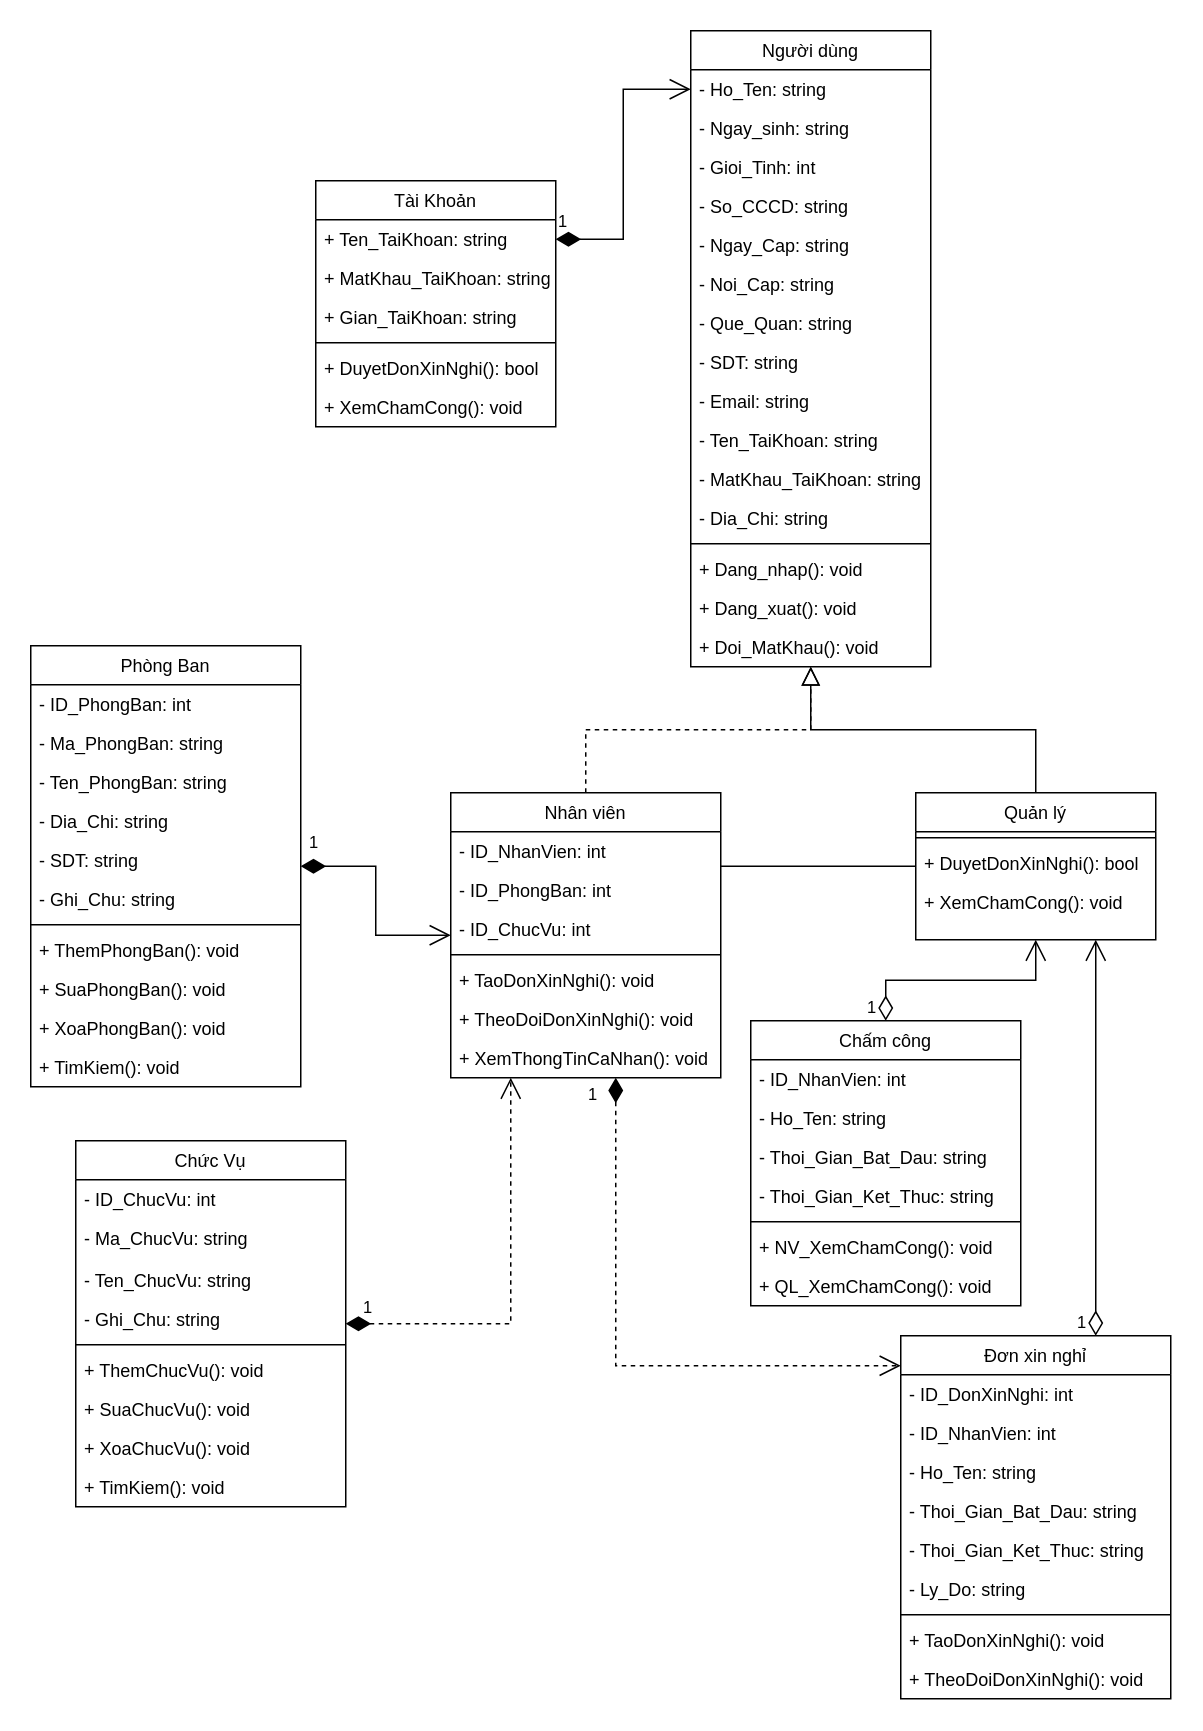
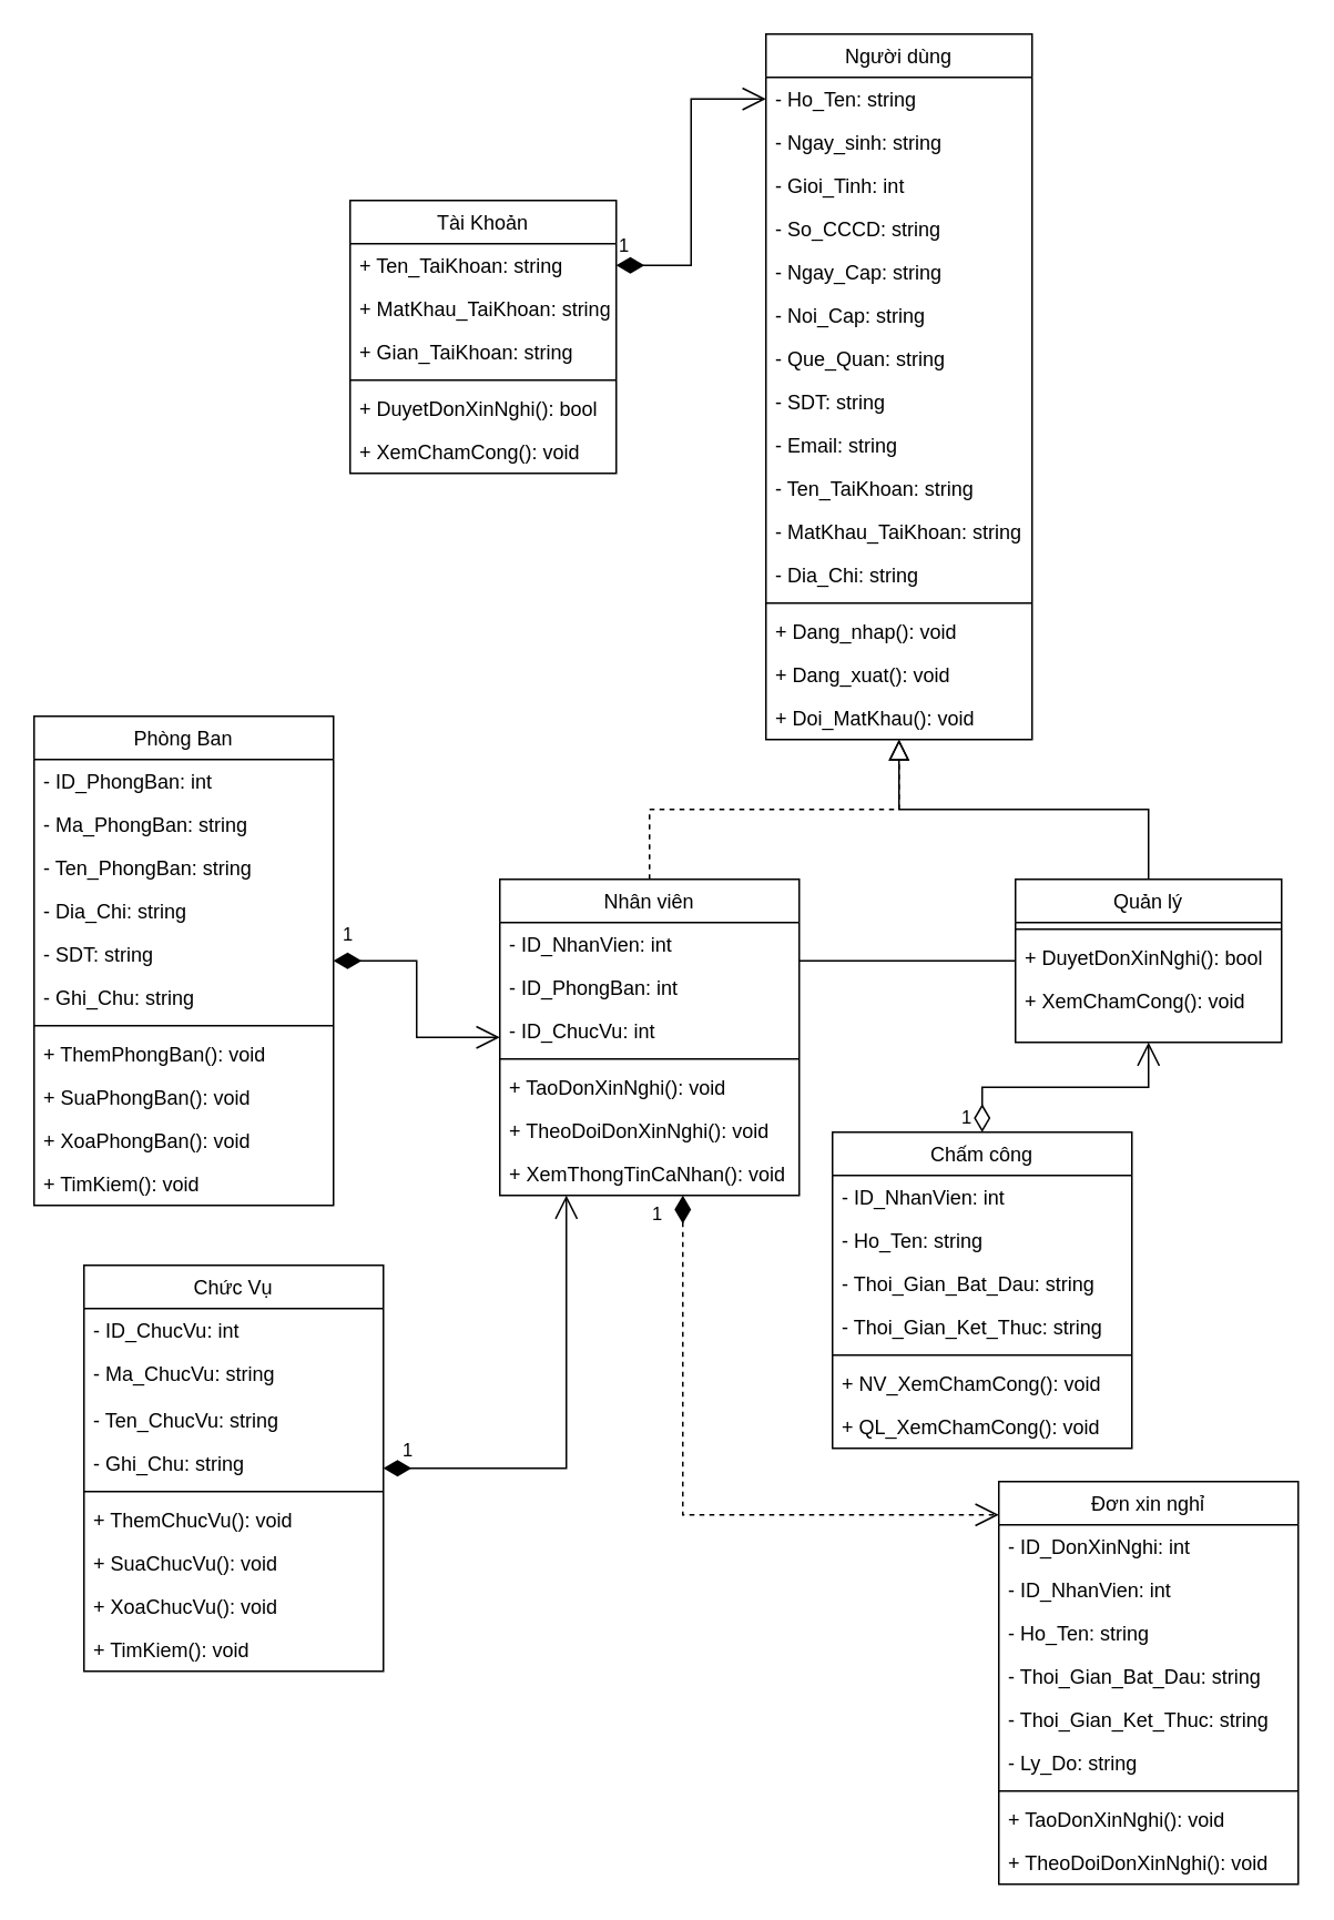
- <mxCell id="86" value="1" style="endArrow=open;html=1;endSize=12;startArrow=diamondThin;startSize=14;startFill=0;edgeStyle=orthogonalEdgeStyle;align=left;verticalAlign=bottom;rounded=0;" edge="1" parent="1" source="56" target="28"><mxGeometry x="-1" y="14" relative="1" as="geometry"><mxPoint x="600" y="690" as="sourcePoint" /><mxPoint x="700" y="636" as="targetPoint" /><Array as="points"><mxPoint x="730" y="760" /><mxPoint x="730" y="760" /></Array><mxPoint as="offset" /></mxGeometry></mxCell>
- <mxCell id="82" value="1" style="endArrow=open;html=1;endSize=12;startArrow=diamondThin;startSize=14;startFill=1;edgeStyle=orthogonalEdgeStyle;align=left;verticalAlign=bottom;rounded=0;dashed=1;" edge="1" parent="1" source="34" target="19"><mxGeometry x="-0.926" y="2" relative="1" as="geometry"><mxPoint x="650" y="890" as="sourcePoint" /><mxPoint x="500" y="890" as="targetPoint" /><Array as="points"><mxPoint x="340" y="882" /></Array><mxPoint as="offset" /></mxGeometry></mxCell>
+ <mxCell id="82" value="1" style="endArrow=open;html=1;endSize=12;startArrow=diamondThin;startSize=14;startFill=1;edgeStyle=orthogonalEdgeStyle;align=left;verticalAlign=bottom;rounded=0;" edge="1" parent="1" source="34" target="19"><mxGeometry x="-0.926" y="2" relative="1" as="geometry"><mxPoint x="650" y="890" as="sourcePoint" /><mxPoint x="500" y="890" as="targetPoint" /><Array as="points"><mxPoint x="340" y="882" /></Array><mxPoint as="offset" /></mxGeometry></mxCell>
